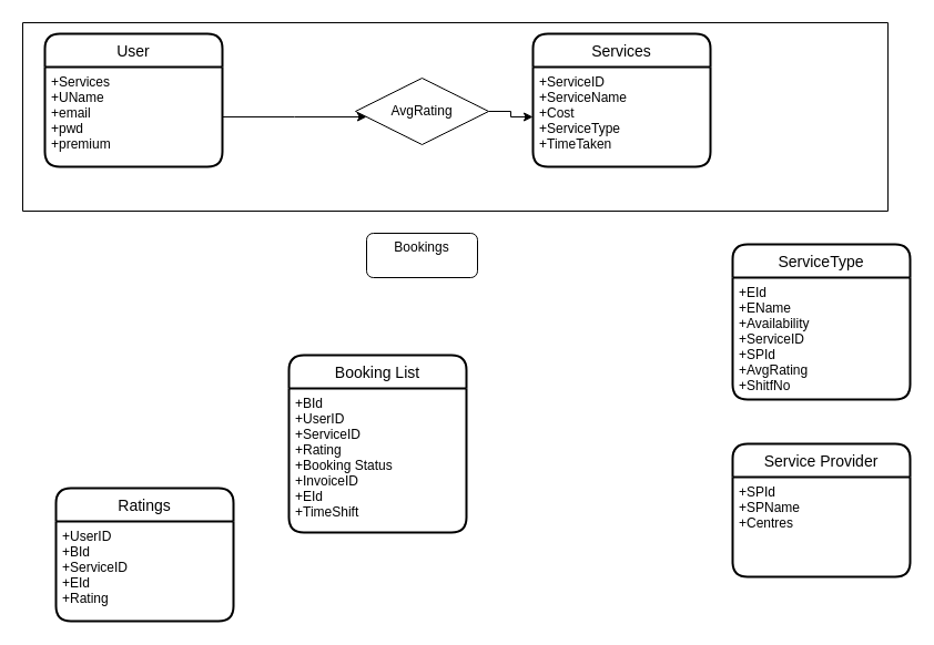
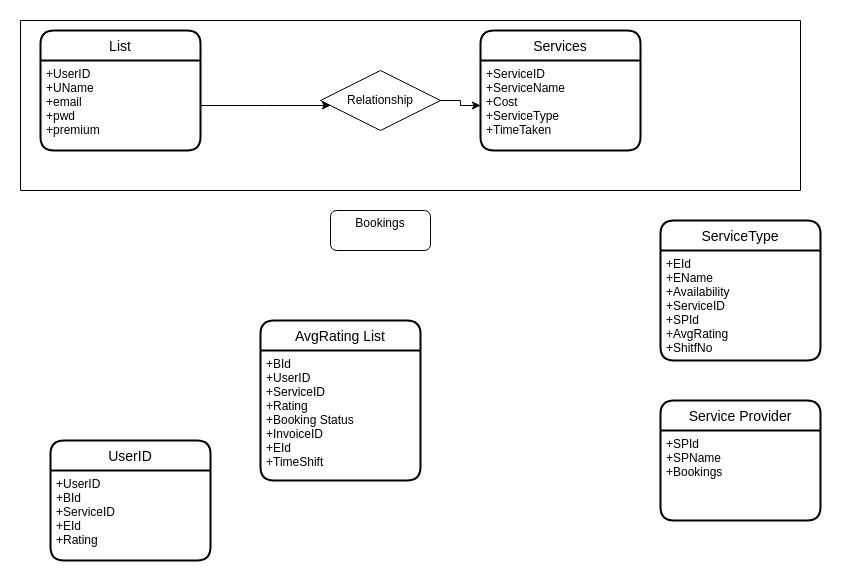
- <mxCell id="2" value="User" style="swimlane;childLayout=stackLayout;horizontal=1;startSize=30;horizontalStack=0;rounded=1;fontSize=14;fontStyle=0;strokeWidth=2;resizeParent=0;resizeLast=1;shadow=0;dashed=0;align=center;" vertex="1" parent="1"><mxGeometry x="40" y="30" width="160" height="120" as="geometry" /></mxCell>
+ <mxCell id="2" value="List" style="swimlane;childLayout=stackLayout;horizontal=1;startSize=30;horizontalStack=0;rounded=1;fontSize=14;fontStyle=0;strokeWidth=2;resizeParent=0;resizeLast=1;shadow=0;dashed=0;align=center;" vertex="1" parent="1"><mxGeometry x="40" y="30" width="160" height="120" as="geometry" /></mxCell>
- <mxCell id="3" value="+Services&#10;+UName&#10;+email&#10;+pwd&#10;+premium&#10;" style="align=left;strokeColor=none;fillColor=none;spacingLeft=4;fontSize=12;verticalAlign=top;resizable=0;rotatable=0;part=1;" vertex="1" parent="2"><mxGeometry y="30" width="160" height="90" as="geometry" /></mxCell>
+ <mxCell id="3" value="+UserID&#10;+UName&#10;+email&#10;+pwd&#10;+premium&#10;" style="align=left;strokeColor=none;fillColor=none;spacingLeft=4;fontSize=12;verticalAlign=top;resizable=0;rotatable=0;part=1;" vertex="1" parent="2"><mxGeometry y="30" width="160" height="90" as="geometry" /></mxCell>
- <mxCell id="9" value="AvgRating" style="shape=rhombus;perimeter=rhombusPerimeter;whiteSpace=wrap;html=1;align=center;" vertex="1" parent="1"><mxGeometry x="320" y="70" width="120" height="60" as="geometry" /></mxCell>
+ <mxCell id="9" value="Relationship" style="shape=rhombus;perimeter=rhombusPerimeter;whiteSpace=wrap;html=1;align=center;" vertex="1" parent="1"><mxGeometry x="320" y="70" width="120" height="60" as="geometry" /></mxCell>
- <mxCell id="20" value="Booking List" style="swimlane;childLayout=stackLayout;horizontal=1;startSize=30;horizontalStack=0;rounded=1;fontSize=14;fontStyle=0;strokeWidth=2;resizeParent=0;resizeLast=1;shadow=0;dashed=0;align=center;" vertex="1" parent="1"><mxGeometry x="260" y="320" width="160" height="160" as="geometry" /></mxCell>
+ <mxCell id="20" value="AvgRating List" style="swimlane;childLayout=stackLayout;horizontal=1;startSize=30;horizontalStack=0;rounded=1;fontSize=14;fontStyle=0;strokeWidth=2;resizeParent=0;resizeLast=1;shadow=0;dashed=0;align=center;" vertex="1" parent="1"><mxGeometry x="260" y="320" width="160" height="160" as="geometry" /></mxCell>
- <mxCell id="19" value="+SPId&#10;+SPName&#10;+Centres" style="align=left;strokeColor=none;fillColor=none;spacingLeft=4;fontSize=12;verticalAlign=top;resizable=0;rotatable=0;part=1;" vertex="1" parent="18"><mxGeometry y="30" width="160" height="90" as="geometry" /></mxCell>
+ <mxCell id="19" value="+SPId&#10;+SPName&#10;+Bookings" style="align=left;strokeColor=none;fillColor=none;spacingLeft=4;fontSize=12;verticalAlign=top;resizable=0;rotatable=0;part=1;" vertex="1" parent="18"><mxGeometry y="30" width="160" height="90" as="geometry" /></mxCell>
- <mxCell id="16" value="Ratings" style="swimlane;childLayout=stackLayout;horizontal=1;startSize=30;horizontalStack=0;rounded=1;fontSize=14;fontStyle=0;strokeWidth=2;resizeParent=0;resizeLast=1;shadow=0;dashed=0;align=center;" vertex="1" parent="1"><mxGeometry x="50" y="440" width="160" height="120" as="geometry" /></mxCell>
+ <mxCell id="16" value="UserID" style="swimlane;childLayout=stackLayout;horizontal=1;startSize=30;horizontalStack=0;rounded=1;fontSize=14;fontStyle=0;strokeWidth=2;resizeParent=0;resizeLast=1;shadow=0;dashed=0;align=center;" vertex="1" parent="1"><mxGeometry x="50" y="440" width="160" height="120" as="geometry" /></mxCell>
